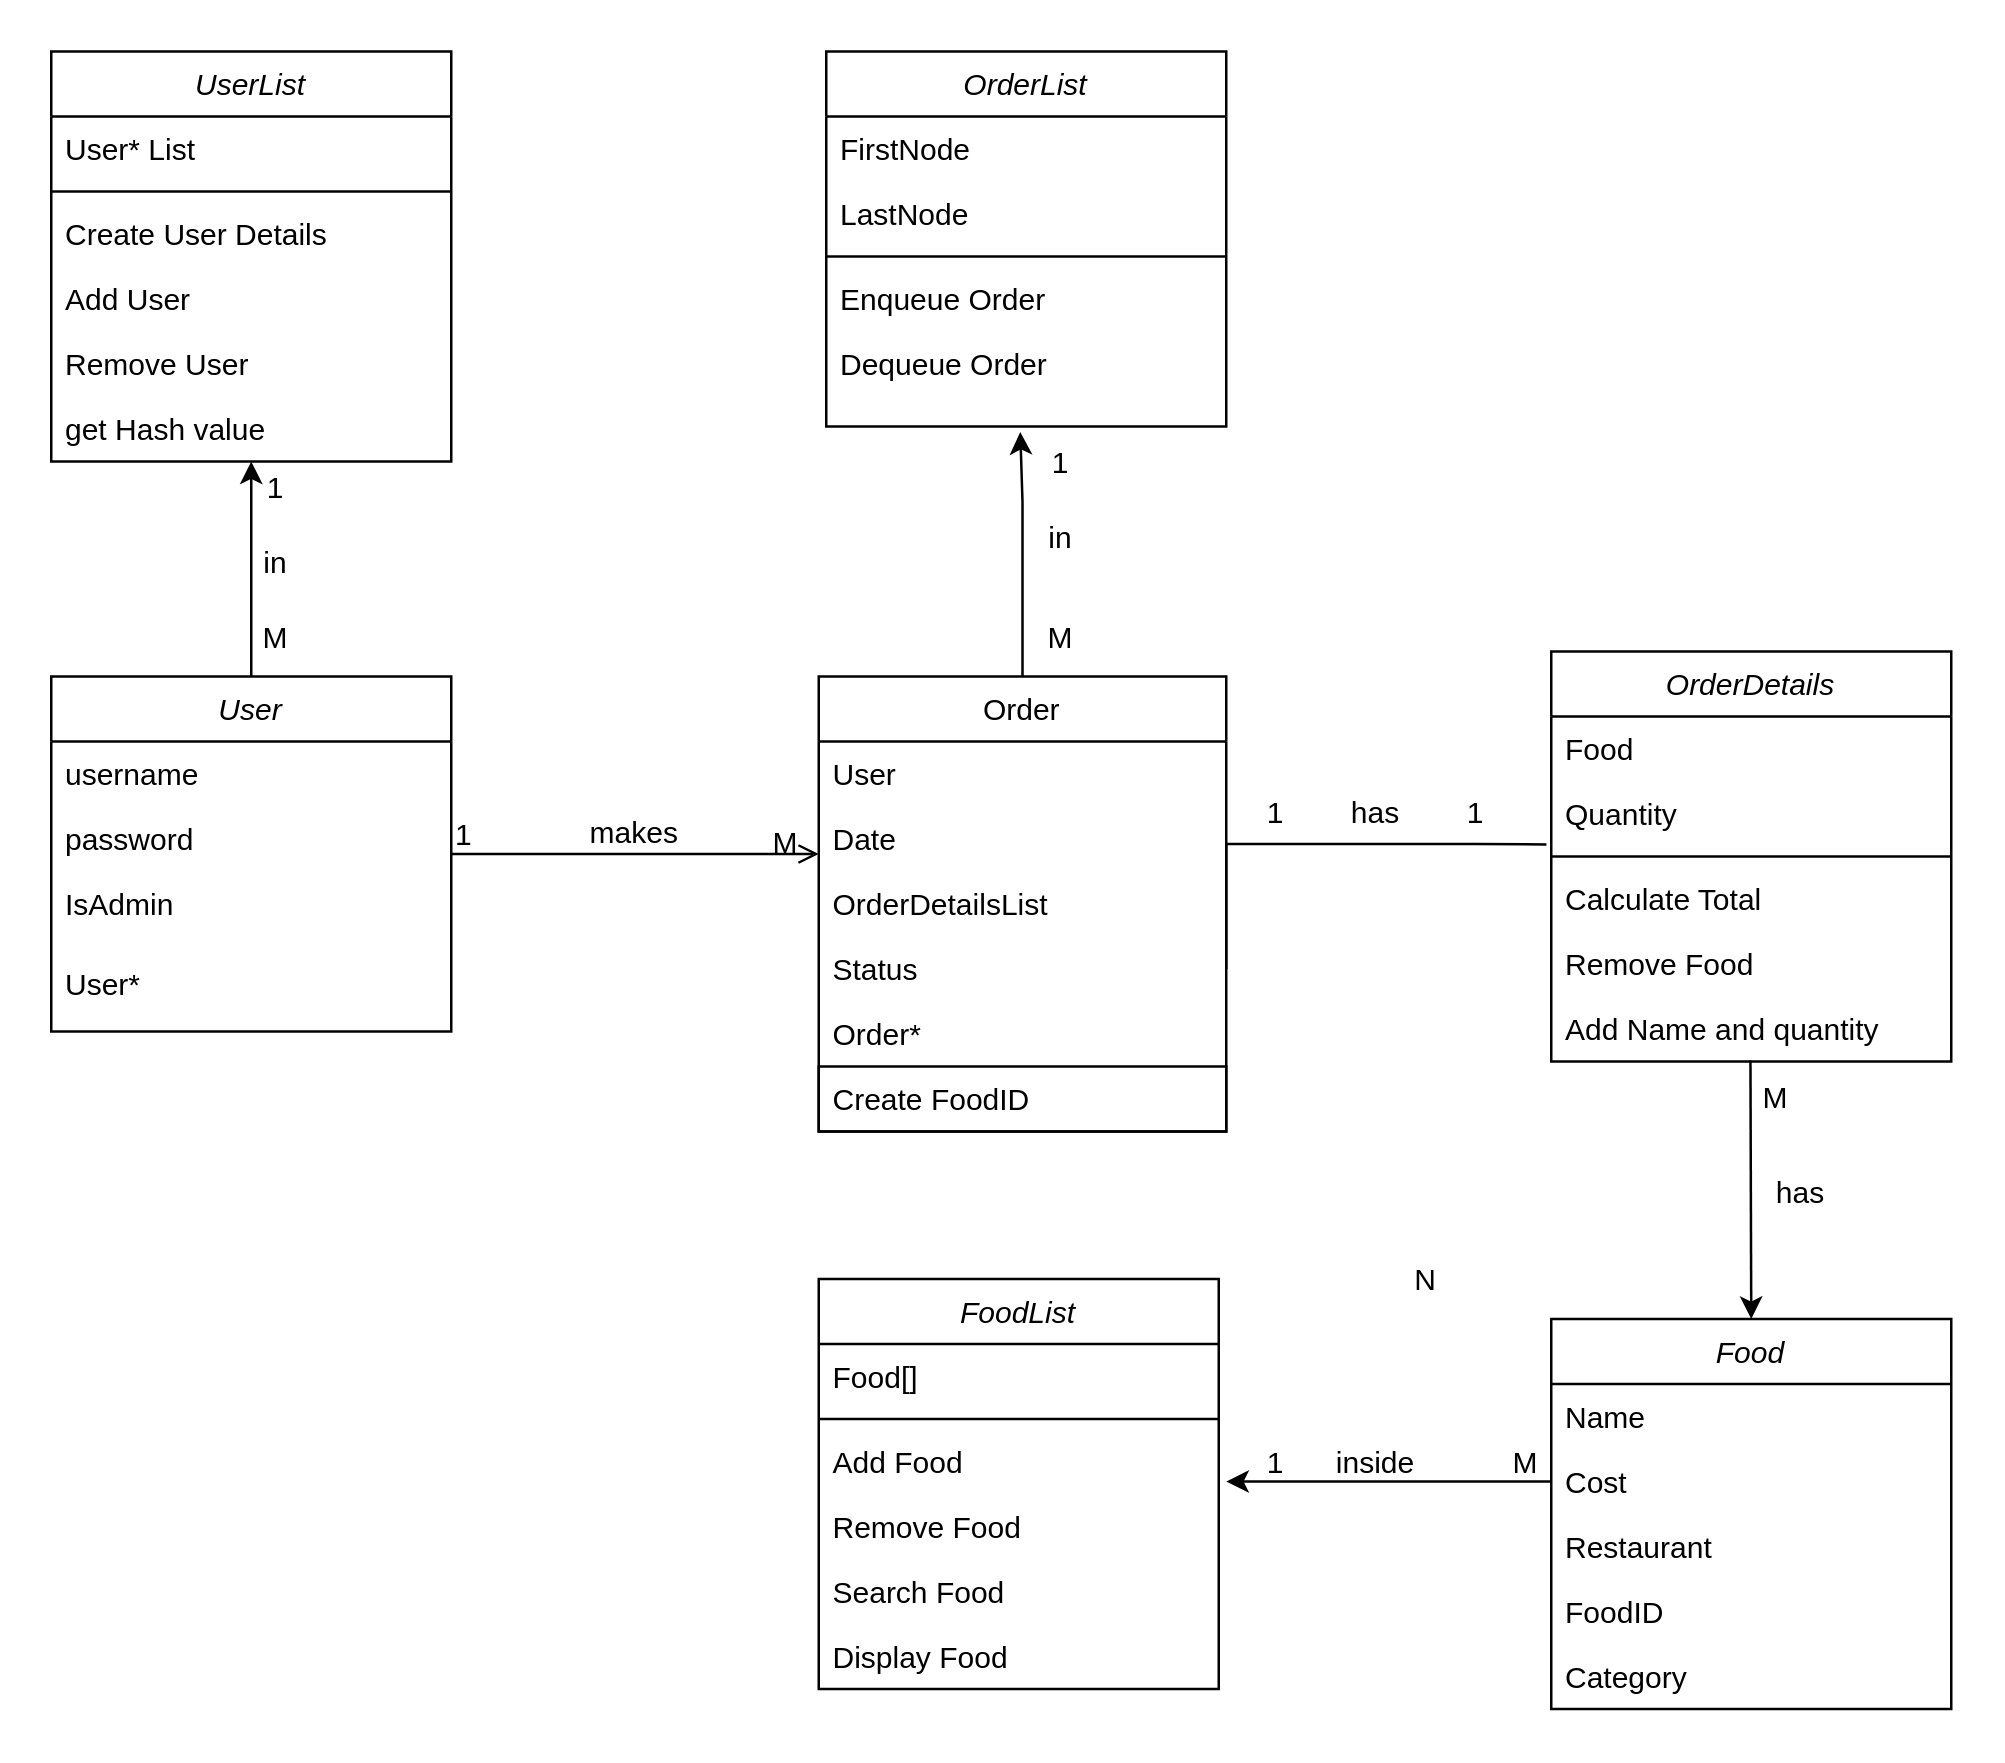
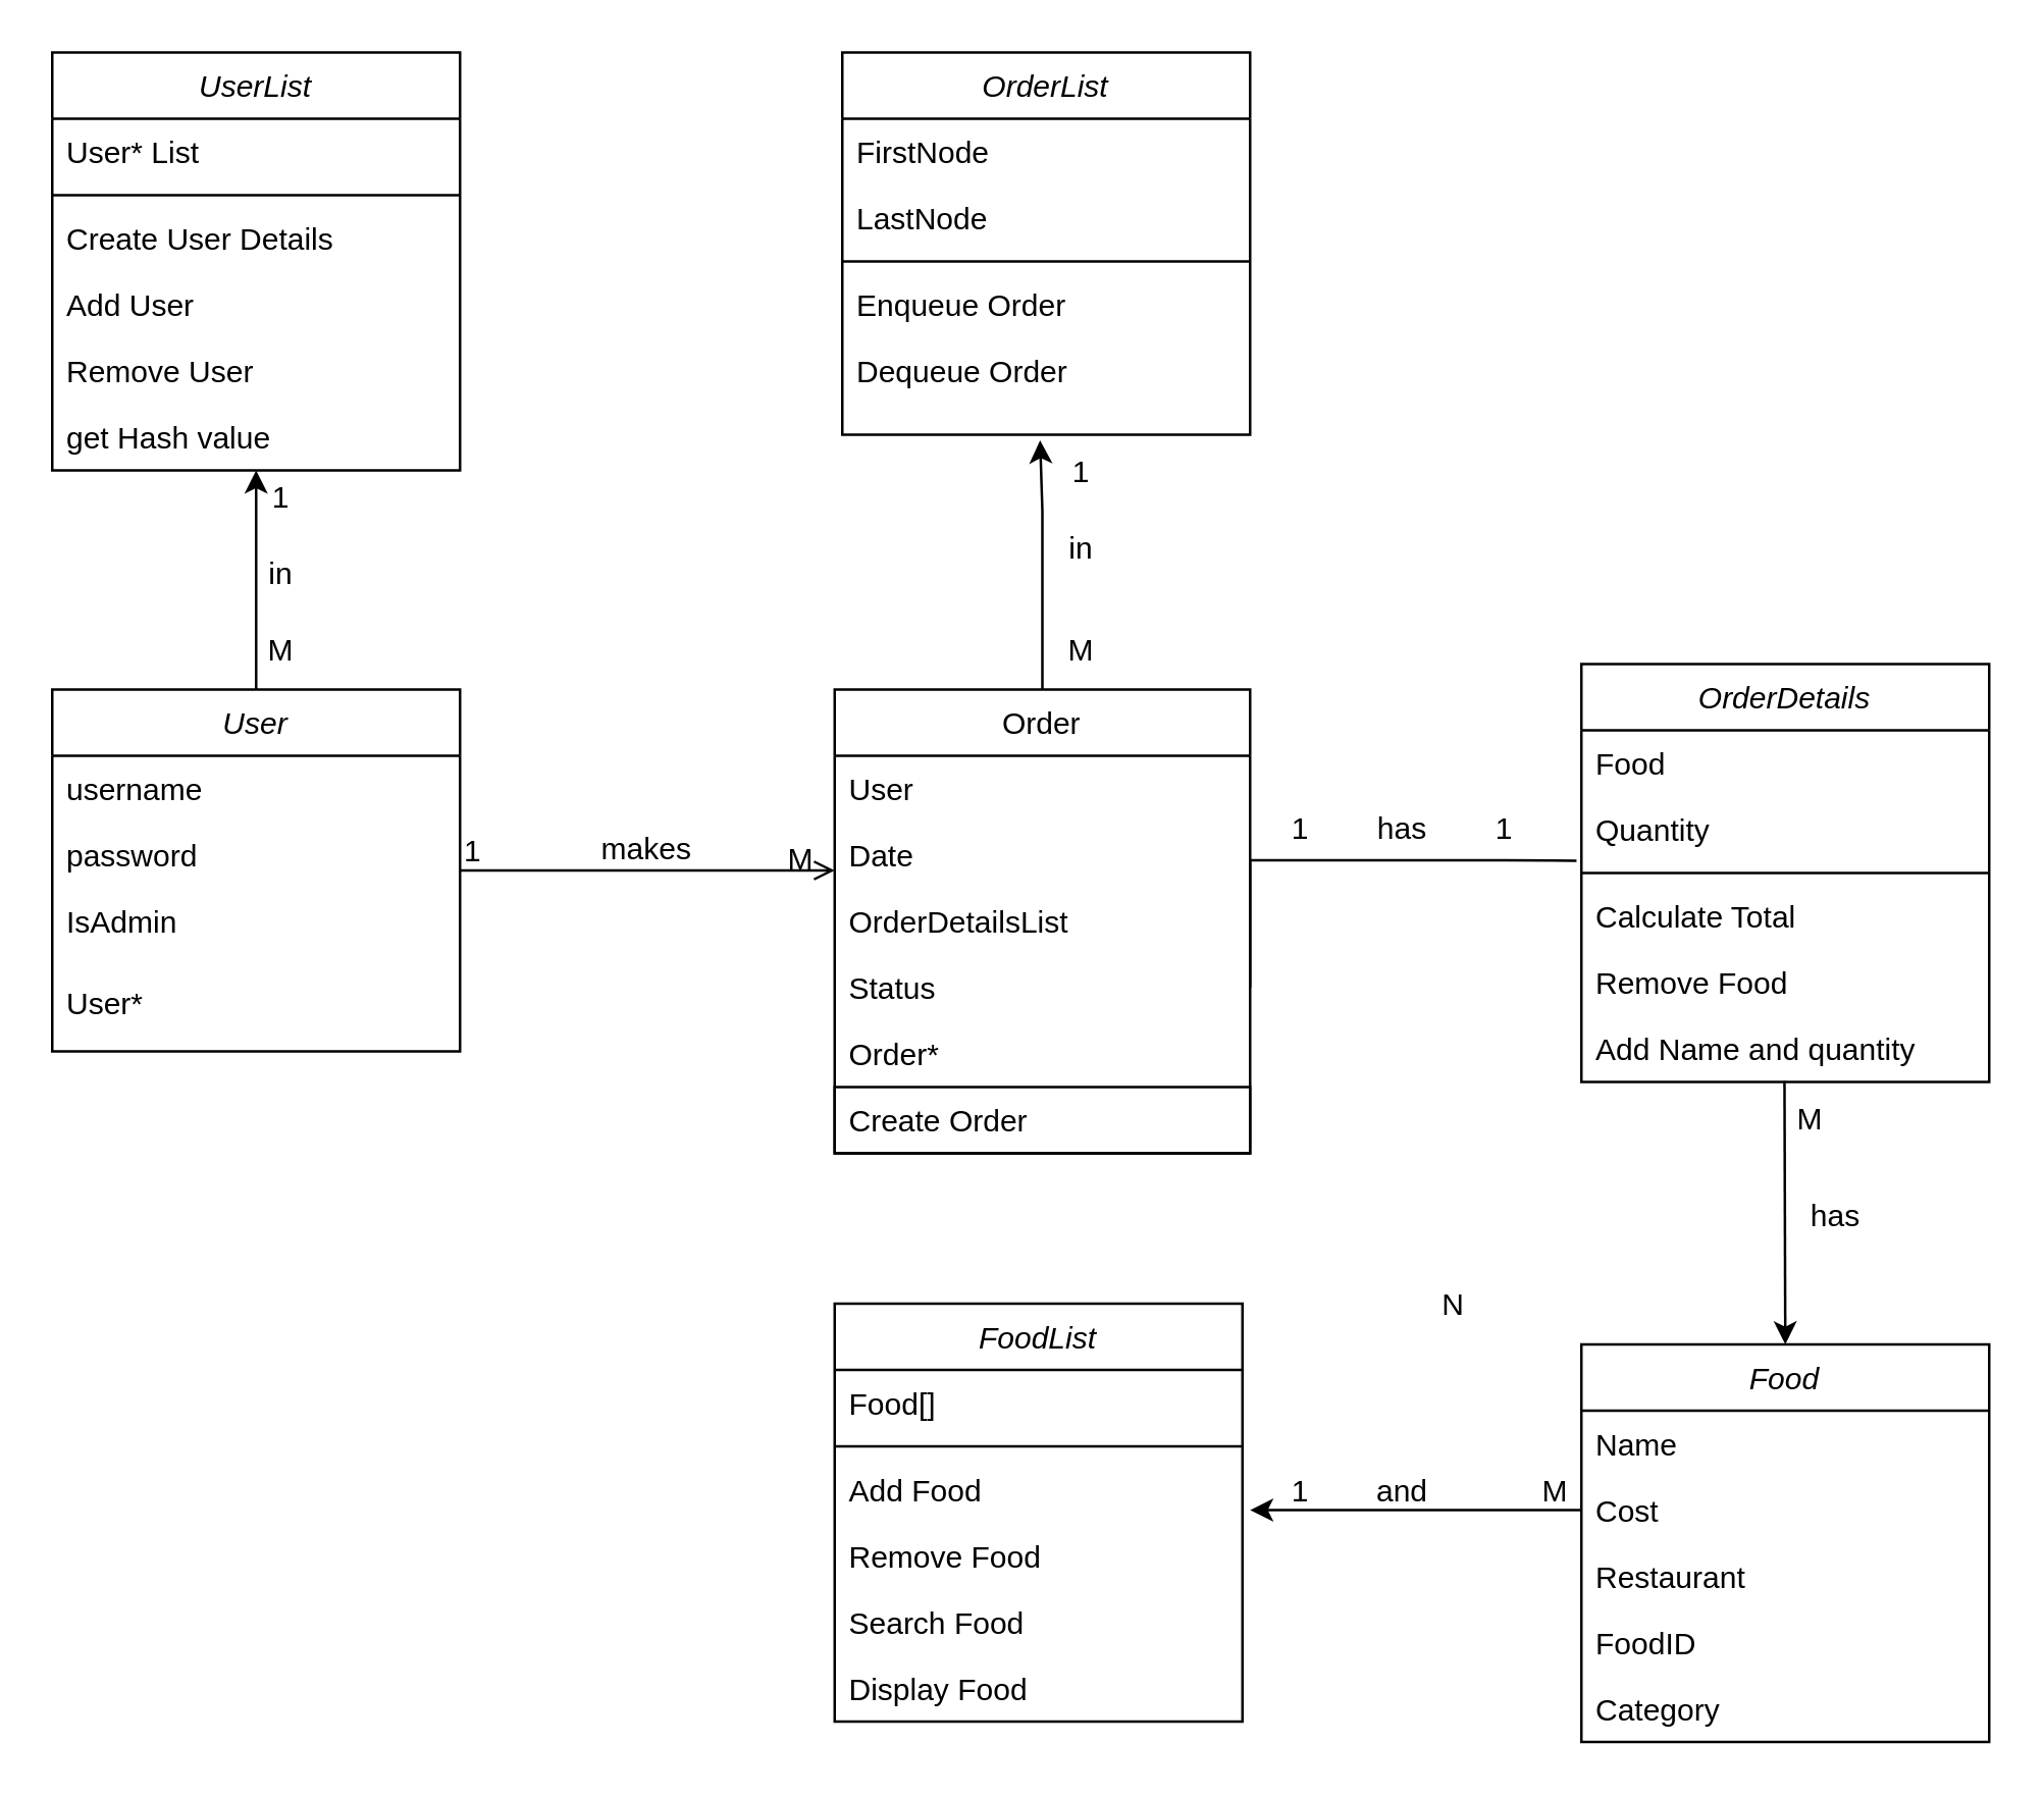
- <mxCell id="15" value="Create FoodID" style="text;align=left;verticalAlign=top;spacingLeft=4;spacingRight=4;overflow=hidden;rotatable=0;points=[[0,0.5],[1,0.5]];portConstraint=eastwest;rounded=0;shadow=0;html=0;perimeterSpacing=1;strokeWidth=1;strokeColor=default;" parent="9" vertex="1"><mxGeometry y="156" width="163" height="26" as="geometry" /></mxCell>
+ <mxCell id="15" value="Create Order" style="text;align=left;verticalAlign=top;spacingLeft=4;spacingRight=4;overflow=hidden;rotatable=0;points=[[0,0.5],[1,0.5]];portConstraint=eastwest;rounded=0;shadow=0;html=0;perimeterSpacing=1;strokeWidth=1;strokeColor=default;" parent="9" vertex="1"><mxGeometry y="156" width="163" height="26" as="geometry" /></mxCell>
- <mxCell id="51" value="inside" style="text;html=1;strokeColor=none;fillColor=none;align=center;verticalAlign=middle;whiteSpace=wrap;rounded=0;" parent="1" vertex="1"><mxGeometry x="520" y="570" width="60" height="30" as="geometry" /></mxCell>
+ <mxCell id="51" value="and" style="text;html=1;strokeColor=none;fillColor=none;align=center;verticalAlign=middle;whiteSpace=wrap;rounded=0;" parent="1" vertex="1"><mxGeometry x="520" y="570" width="60" height="30" as="geometry" /></mxCell>
